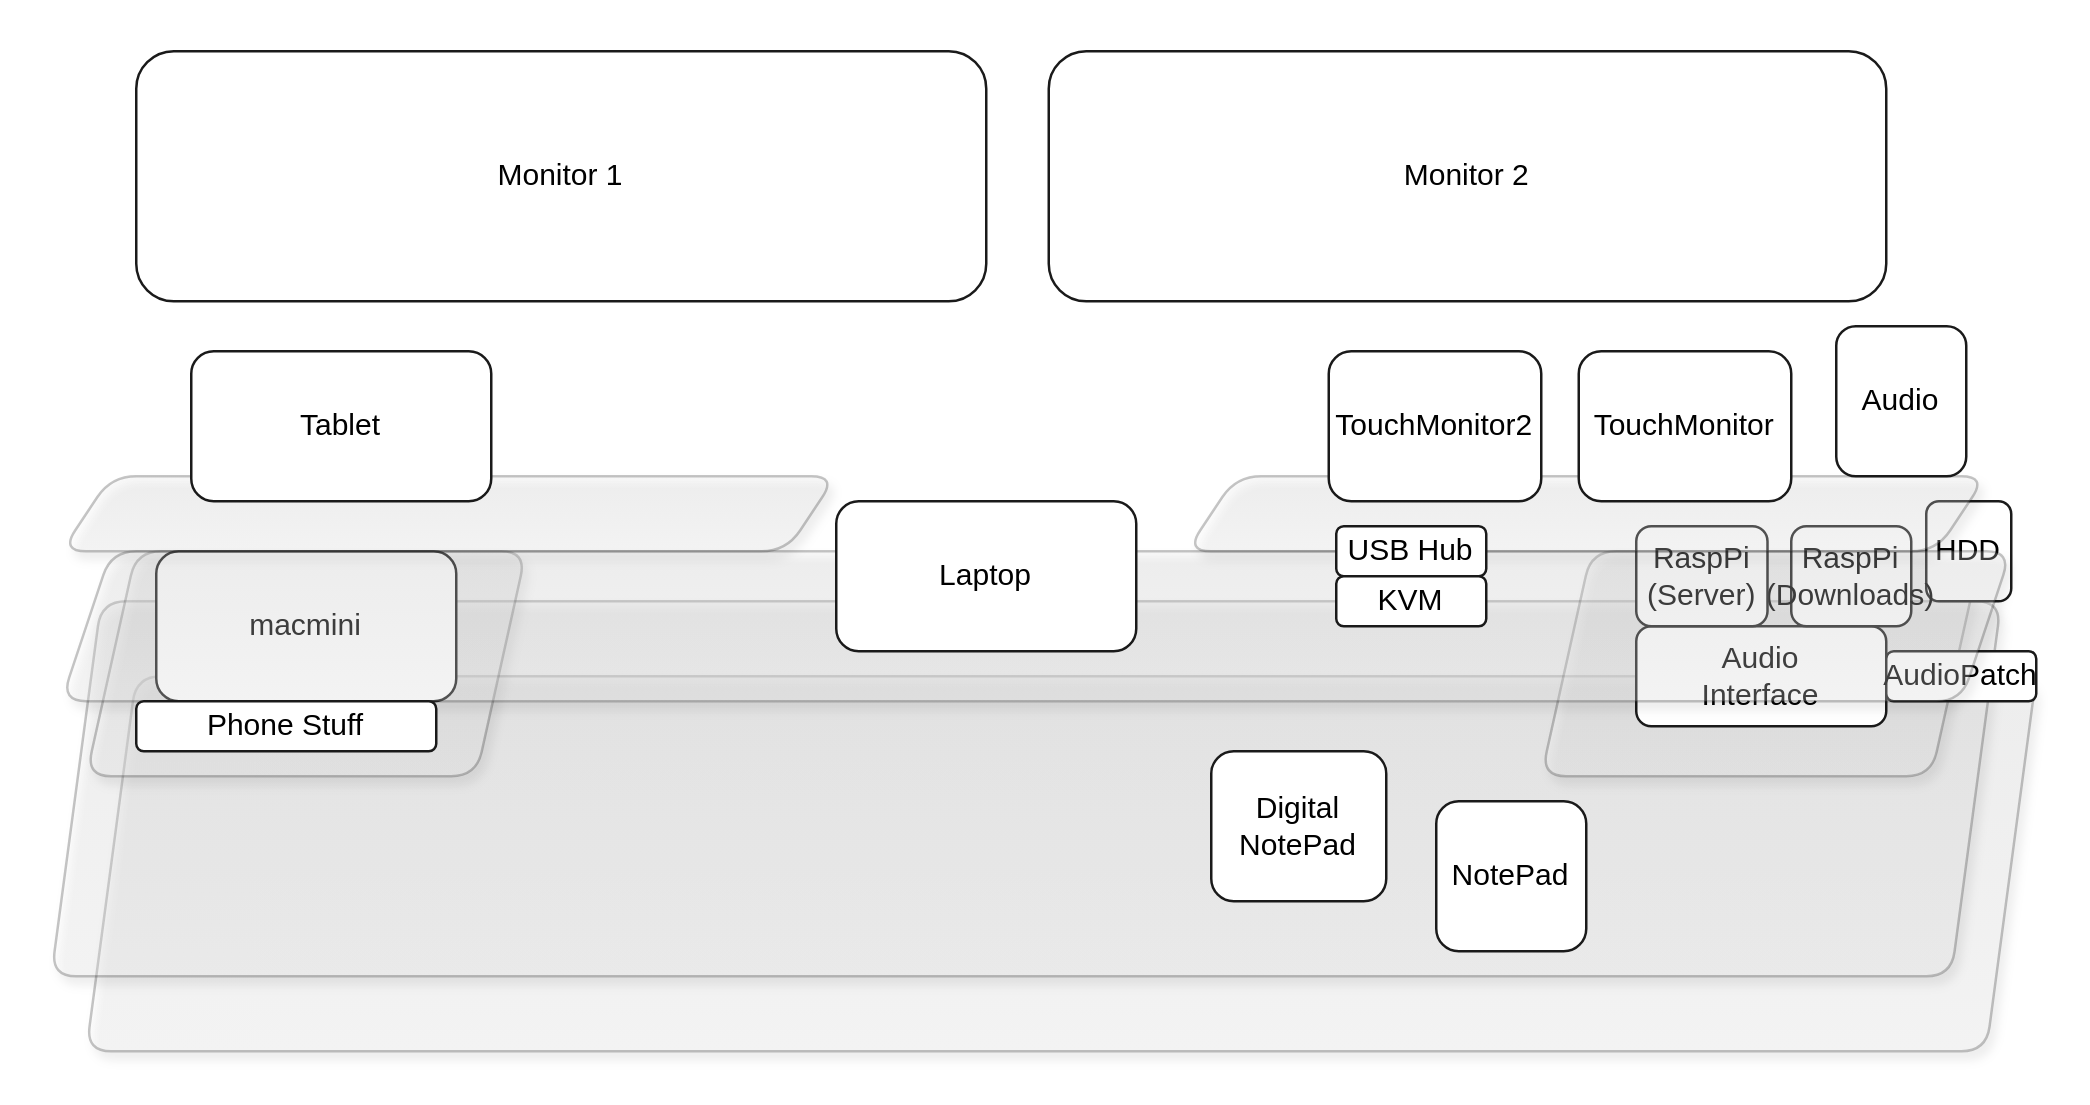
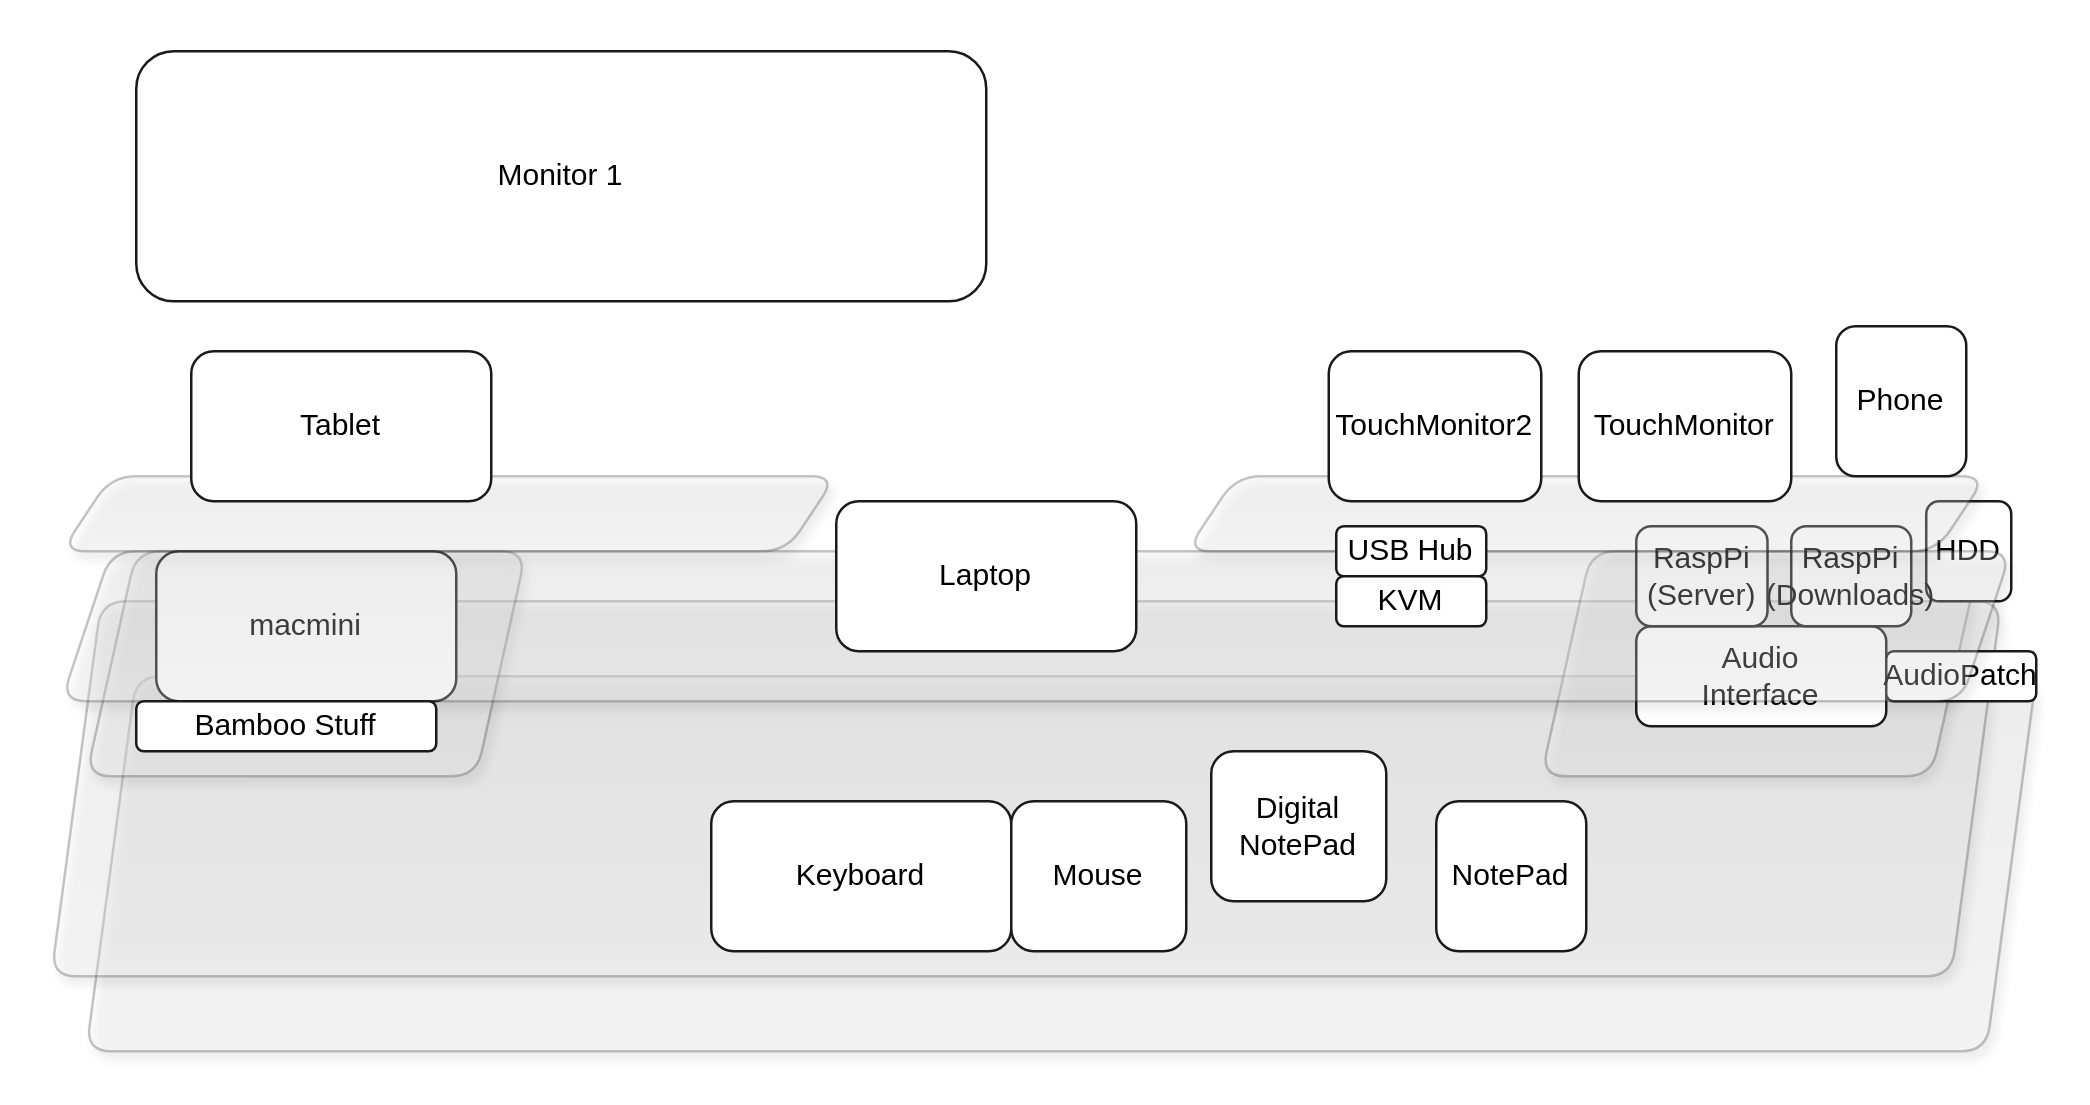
- <mxCell id="18" value="Monitor 2" style="rounded=1;whiteSpace=wrap;html=1;strokeColor=#1A1A1A;" parent="1" vertex="1"><mxGeometry x="419" y="20" width="335" height="100" as="geometry" /></mxCell>
- <mxCell id="16" value="Audio" style="rounded=1;whiteSpace=wrap;html=1;strokeColor=#1A1A1A;" parent="1" vertex="1"><mxGeometry x="734" y="130" width="52" height="60" as="geometry" /></mxCell>
+ <mxCell id="16" value="Phone" style="rounded=1;whiteSpace=wrap;html=1;strokeColor=#1A1A1A;" parent="1" vertex="1"><mxGeometry x="734" y="130" width="52" height="60" as="geometry" /></mxCell>
- <mxCell id="23" value="Phone Stuff" style="rounded=1;whiteSpace=wrap;html=1;strokeColor=#1A1A1A;" parent="1" vertex="1"><mxGeometry x="54" y="280" width="120" height="20" as="geometry" /></mxCell>
+ <mxCell id="23" value="Bamboo Stuff" style="rounded=1;whiteSpace=wrap;html=1;strokeColor=#1A1A1A;" parent="1" vertex="1"><mxGeometry x="54" y="280" width="120" height="20" as="geometry" /></mxCell>
+ <mxCell id="21" value="Keyboard" style="rounded=1;whiteSpace=wrap;html=1;strokeColor=#1A1A1A;" parent="1" vertex="1"><mxGeometry x="284" y="320" width="120" height="60" as="geometry" /></mxCell>
+ <mxCell id="22" value="Mouse" style="rounded=1;whiteSpace=wrap;html=1;strokeColor=#1A1A1A;" parent="1" vertex="1"><mxGeometry x="404" y="320" width="70" height="60" as="geometry" /></mxCell>
